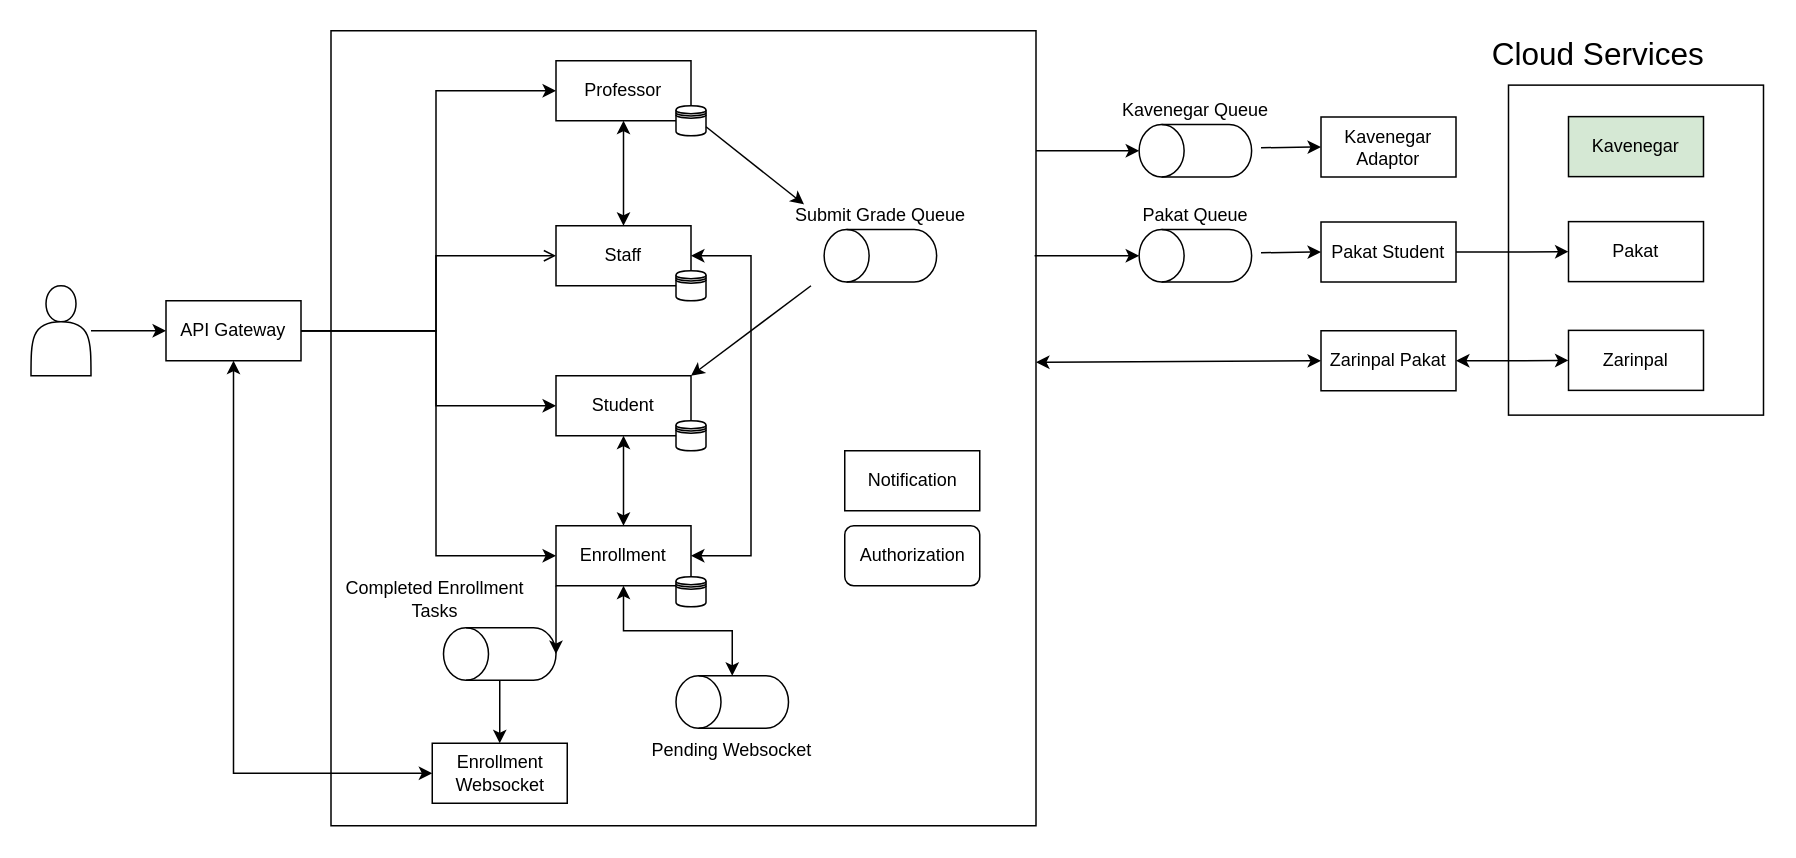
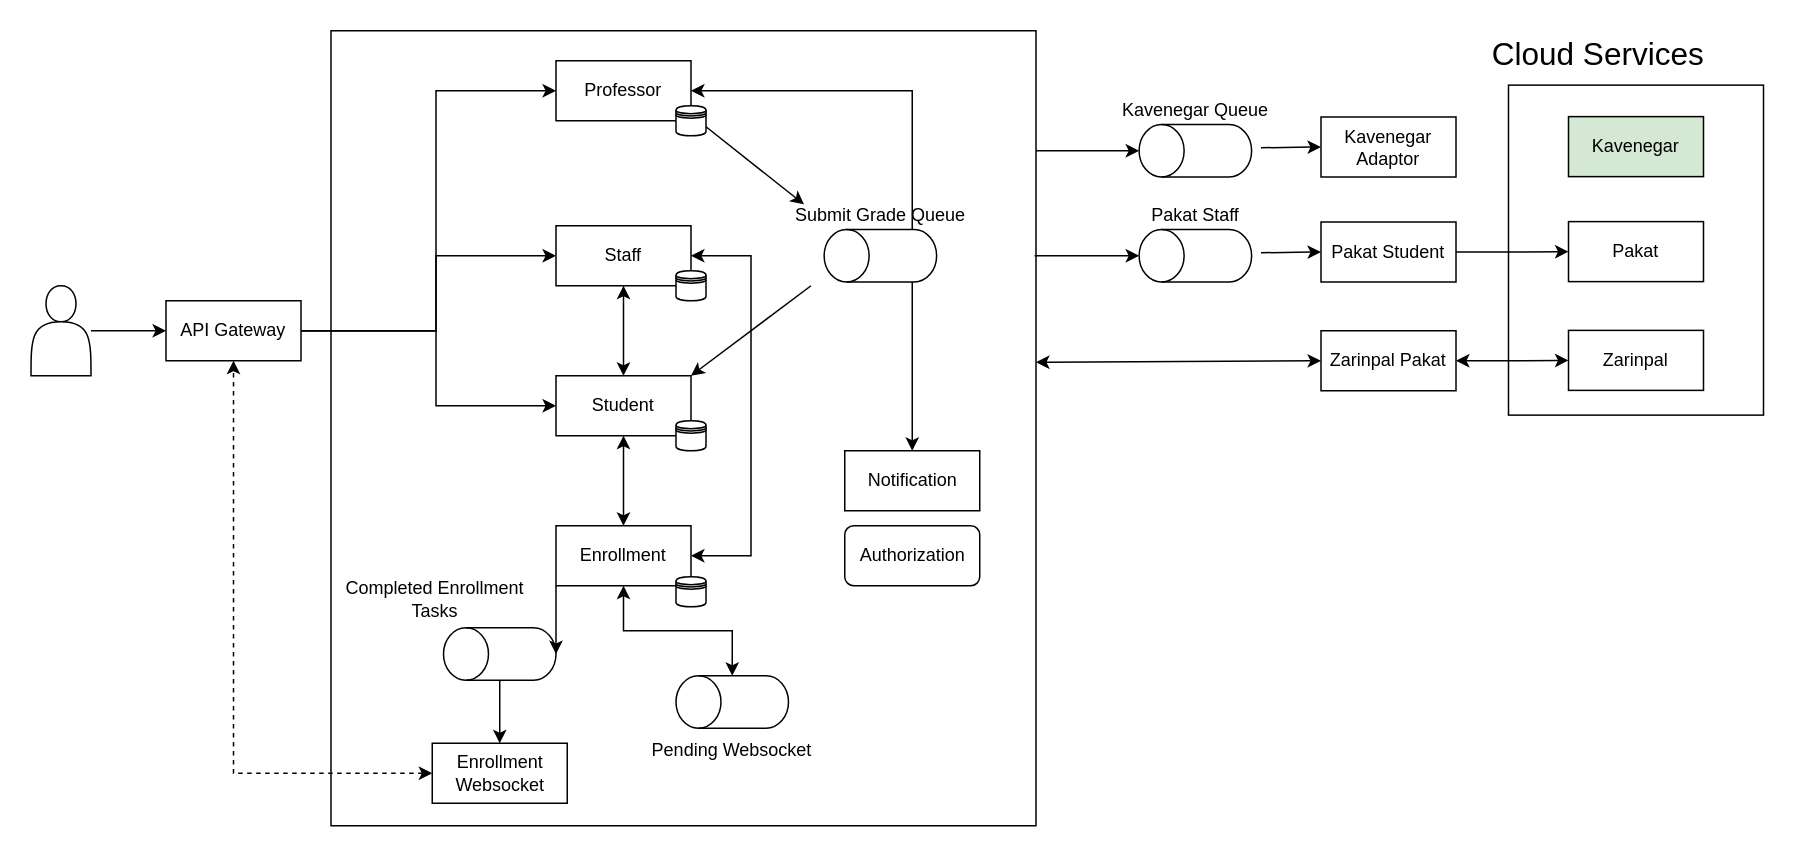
- <mxCell id="17" style="edgeStyle=orthogonalEdgeStyle;rounded=0;orthogonalLoop=1;jettySize=auto;html=1;entryX=0.5;entryY=0;entryDx=0;entryDy=0;startArrow=classic;startFill=1;endArrow=classic;endFill=1;" edge="1" parent="1" source="18" target="11"><mxGeometry relative="1" as="geometry" /></mxCell>
+ <mxCell id="17" style="edgeStyle=orthogonalEdgeStyle;rounded=0;orthogonalLoop=1;jettySize=auto;html=1;startArrow=classic;startFill=1;endArrow=classic;endFill=1;" edge="1" parent="1" source="18" target="35"><mxGeometry relative="1" as="geometry" /></mxCell>
- <mxCell id="39" value="Pakat Queue" style="text;html=1;strokeColor=none;fillColor=none;align=center;verticalAlign=middle;whiteSpace=wrap;rounded=0;" vertex="1" parent="1"><mxGeometry x="730" y="137.5" width="132.5" height="10" as="geometry" /></mxCell>
+ <mxCell id="39" value="Pakat Staff" style="text;html=1;strokeColor=none;fillColor=none;align=center;verticalAlign=middle;whiteSpace=wrap;rounded=0;" vertex="1" parent="1"><mxGeometry x="730" y="137.5" width="132.5" height="10" as="geometry" /></mxCell>
- <mxCell id="5" style="edgeStyle=orthogonalEdgeStyle;rounded=0;orthogonalLoop=1;jettySize=auto;html=1;entryX=0;entryY=0.5;entryDx=0;entryDy=0;endArrow=open;" edge="1" parent="1" source="8" target="11"><mxGeometry relative="1" as="geometry"><Array as="points"><mxPoint x="290" y="220" /><mxPoint x="290" y="170" /></Array></mxGeometry></mxCell>
+ <mxCell id="5" style="edgeStyle=orthogonalEdgeStyle;rounded=0;orthogonalLoop=1;jettySize=auto;html=1;entryX=0;entryY=0.5;entryDx=0;entryDy=0;" edge="1" parent="1" source="8" target="11"><mxGeometry relative="1" as="geometry"><Array as="points"><mxPoint x="290" y="220" /><mxPoint x="290" y="170" /></Array></mxGeometry></mxCell>
+ <mxCell id="9" style="edgeStyle=orthogonalEdgeStyle;rounded=0;orthogonalLoop=1;jettySize=auto;html=1;entryX=0.5;entryY=0;entryDx=0;entryDy=0;startArrow=classic;startFill=1;endArrow=classic;endFill=1;" edge="1" parent="1" source="11" target="14"><mxGeometry relative="1" as="geometry" /></mxCell>
- <mxCell id="7" style="edgeStyle=orthogonalEdgeStyle;rounded=0;orthogonalLoop=1;jettySize=auto;html=1;entryX=0;entryY=0.5;entryDx=0;entryDy=0;" edge="1" parent="1" source="8" target="16"><mxGeometry relative="1" as="geometry"><Array as="points"><mxPoint x="290" y="220" /><mxPoint x="290" y="370" /></Array></mxGeometry></mxCell>
- <mxCell id="29" style="edgeStyle=orthogonalEdgeStyle;rounded=0;orthogonalLoop=1;jettySize=auto;html=1;entryX=0.5;entryY=1;entryDx=0;entryDy=0;startArrow=classic;startFill=1;" edge="1" parent="1" source="30" target="8"><mxGeometry relative="1" as="geometry" /></mxCell>
+ <mxCell id="29" style="edgeStyle=orthogonalEdgeStyle;rounded=0;orthogonalLoop=1;jettySize=auto;html=1;entryX=0.5;entryY=1;entryDx=0;entryDy=0;startArrow=classic;startFill=1;dashed=1;" edge="1" parent="1" source="30" target="8"><mxGeometry relative="1" as="geometry" /></mxCell>
